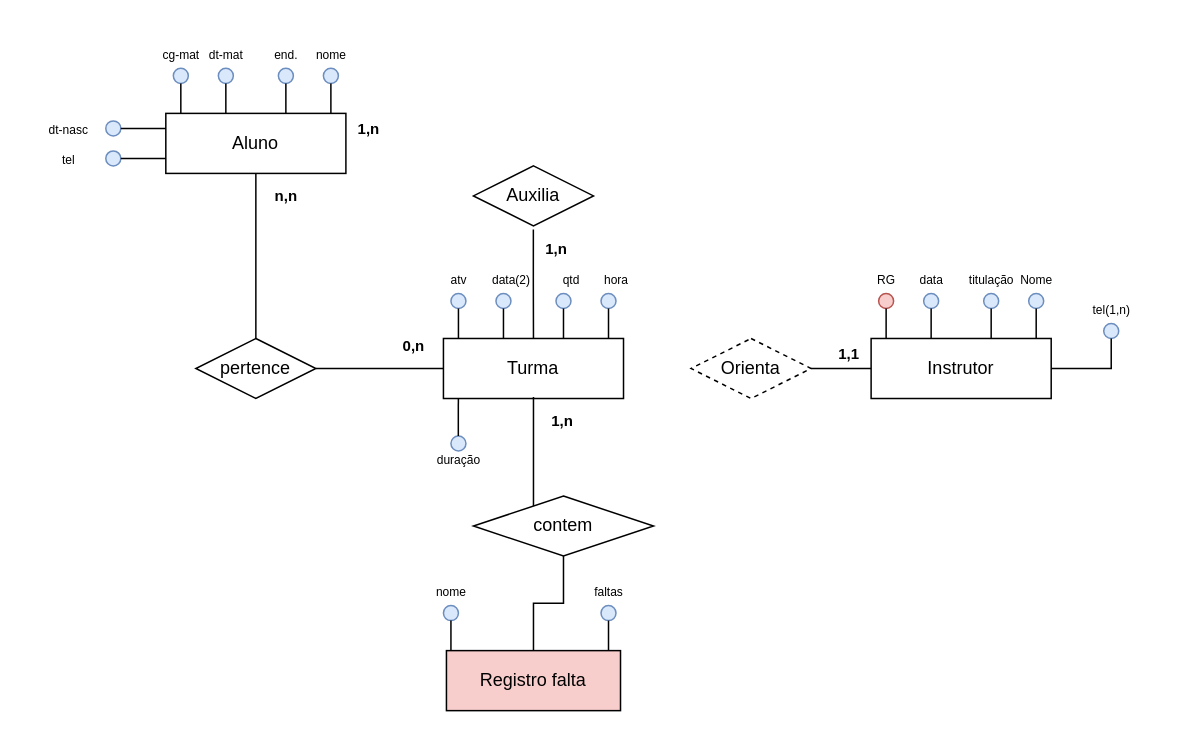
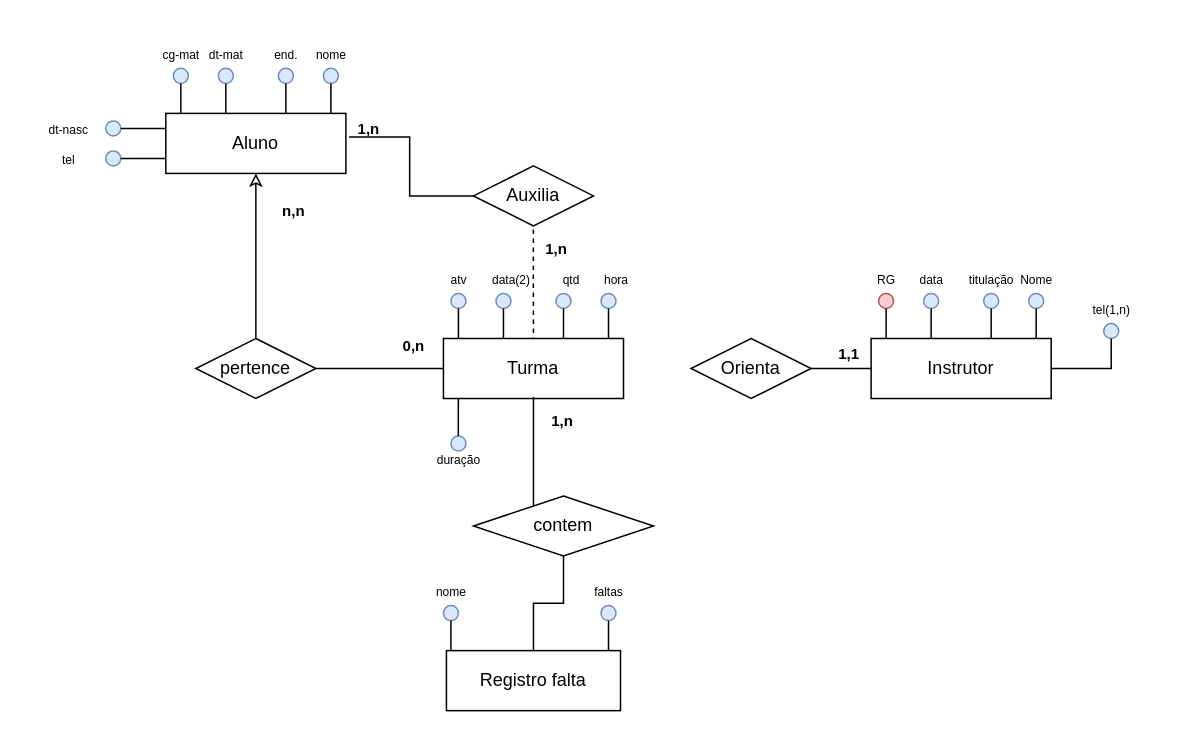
+ <mxCell id="61" style="edgeStyle=orthogonalEdgeStyle;rounded=0;orthogonalLoop=1;jettySize=auto;html=1;endArrow=none;endFill=0;entryX=1.017;entryY=0.395;entryDx=0;entryDy=0;entryPerimeter=0;" parent="1" source="62" target="2" edge="1"><mxGeometry relative="1" as="geometry"><mxPoint x="350" y="90" as="targetPoint" /></mxGeometry></mxCell>
- <mxCell id="52" style="edgeStyle=orthogonalEdgeStyle;rounded=0;orthogonalLoop=1;jettySize=auto;html=1;endArrow=none;endFill=0;" parent="1" source="53" target="2" edge="1"><mxGeometry relative="1" as="geometry" /></mxCell>
+ <mxCell id="52" style="edgeStyle=orthogonalEdgeStyle;rounded=0;orthogonalLoop=1;jettySize=auto;html=1;endArrow=classic;endFill=0;" parent="1" source="53" target="2" edge="1"><mxGeometry relative="1" as="geometry" /></mxCell>
- <mxCell id="60" value="&lt;span style=&quot;font-size: 10px;&quot;&gt;&lt;b&gt;n,n&lt;/b&gt;&lt;/span&gt;" style="text;html=1;align=center;verticalAlign=middle;resizable=0;points=[];autosize=1;strokeColor=none;fillColor=none;" parent="1" vertex="1"><mxGeometry x="170" y="115" width="40" height="30" as="geometry" /></mxCell>
+ <mxCell id="60" value="&lt;span style=&quot;font-size: 10px;&quot;&gt;&lt;b&gt;n,n&lt;/b&gt;&lt;/span&gt;" style="text;html=1;align=center;verticalAlign=middle;resizable=0;points=[];autosize=1;strokeColor=none;fillColor=none;" parent="1" vertex="1"><mxGeometry x="175" y="125" width="40" height="30" as="geometry" /></mxCell>
- <mxCell id="63" style="edgeStyle=orthogonalEdgeStyle;rounded=0;orthogonalLoop=1;jettySize=auto;html=1;endArrow=none;endFill=0;entryX=0.5;entryY=0;entryDx=0;entryDy=0;exitX=0.499;exitY=1.058;exitDx=0;exitDy=0;exitPerimeter=0;" parent="1" source="62" target="16" edge="1"><mxGeometry relative="1" as="geometry"><mxPoint x="355" y="160" as="sourcePoint" /><mxPoint x="362" y="220" as="targetPoint" /><Array as="points" /></mxGeometry></mxCell>
+ <mxCell id="63" style="edgeStyle=orthogonalEdgeStyle;rounded=0;orthogonalLoop=1;jettySize=auto;html=1;endArrow=none;endFill=0;entryX=0.5;entryY=0;entryDx=0;entryDy=0;exitX=0.499;exitY=1.058;exitDx=0;exitDy=0;exitPerimeter=0;dashed=1;" parent="1" source="62" target="16" edge="1"><mxGeometry relative="1" as="geometry"><mxPoint x="355" y="160" as="sourcePoint" /><mxPoint x="362" y="220" as="targetPoint" /><Array as="points" /></mxGeometry></mxCell>
- <mxCell id="50" value="Orienta" style="rhombus;whiteSpace=wrap;html=1;dashed=1;" parent="1" vertex="1"><mxGeometry x="460" y="225" width="80" height="40" as="geometry" /></mxCell>
+ <mxCell id="50" value="Orienta" style="rhombus;whiteSpace=wrap;html=1;" parent="1" vertex="1"><mxGeometry x="460" y="225" width="80" height="40" as="geometry" /></mxCell>
- <mxCell id="64" value="Registro falta" style="rounded=0;whiteSpace=wrap;html=1;fillColor=#f8cecc;" parent="1" vertex="1"><mxGeometry x="297" y="433" width="116" height="40" as="geometry" /></mxCell>
+ <mxCell id="64" value="Registro falta" style="rounded=0;whiteSpace=wrap;html=1;" parent="1" vertex="1"><mxGeometry x="297" y="433" width="116" height="40" as="geometry" /></mxCell>
